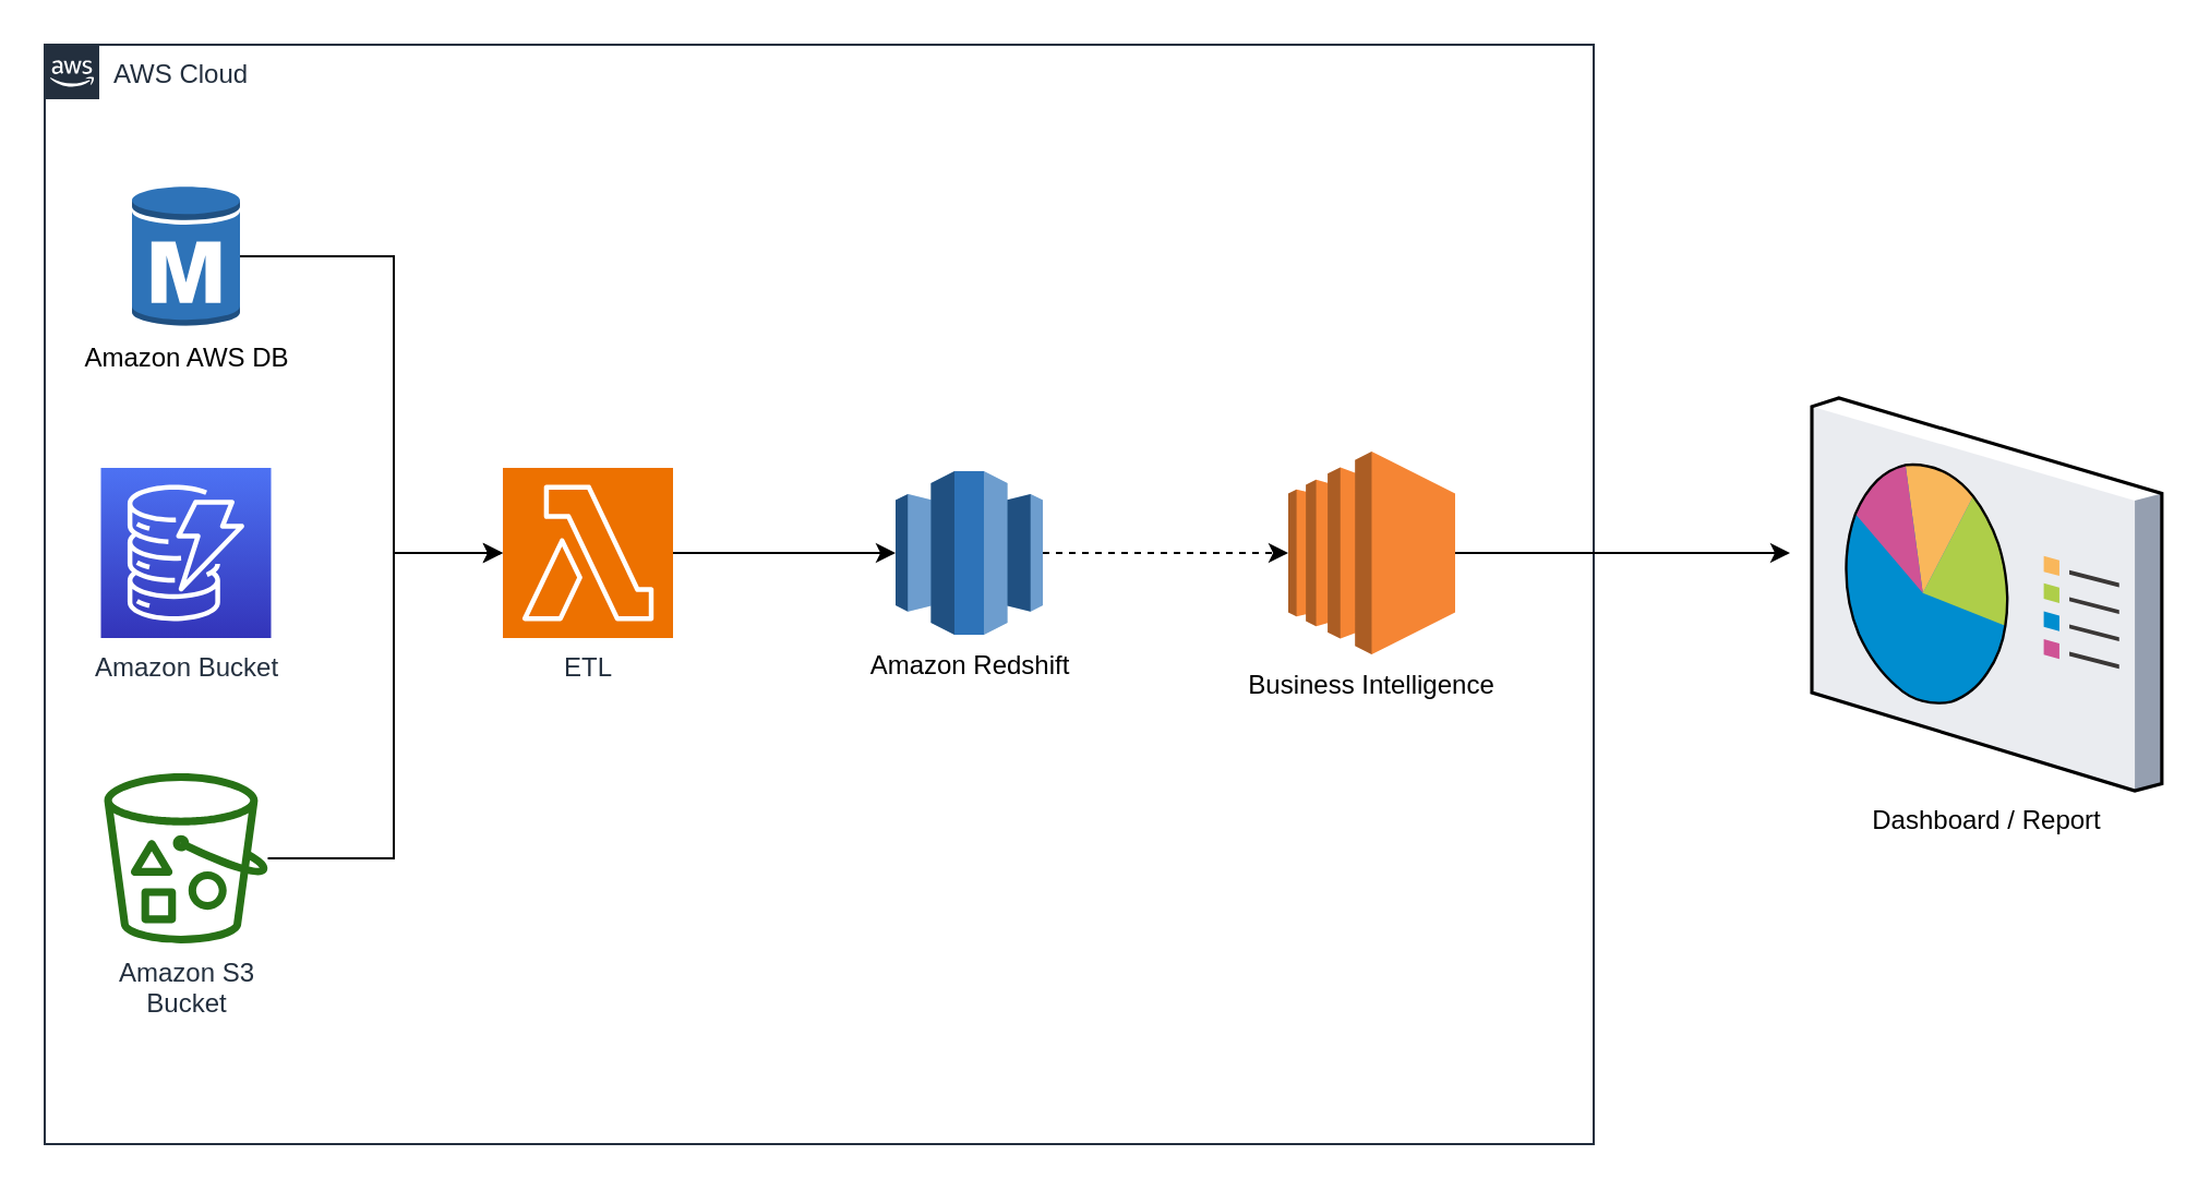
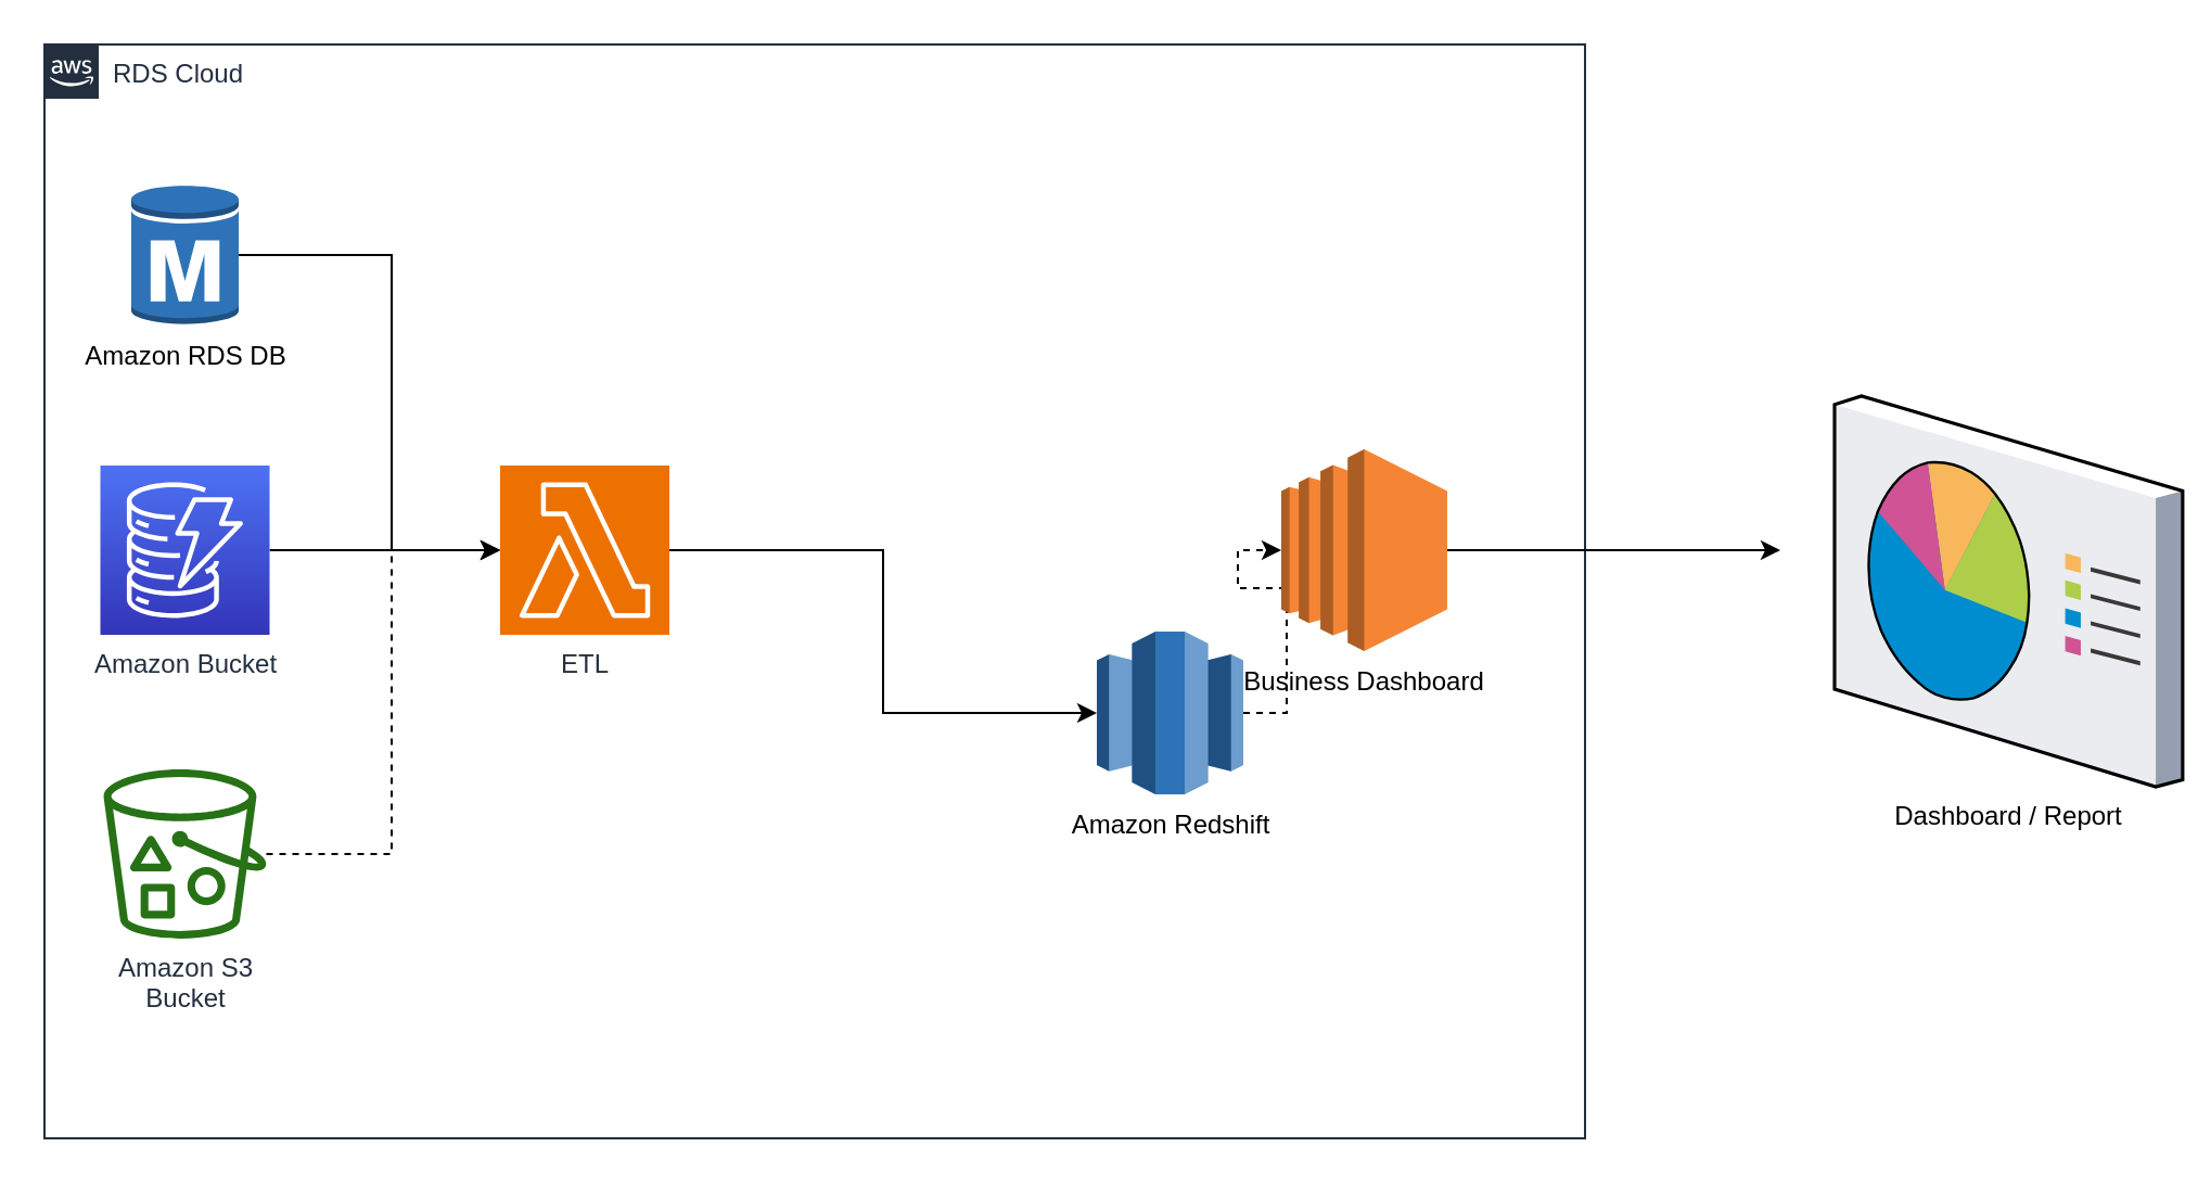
- <mxCell id="2" value="AWS Cloud" style="points=[[0,0],[0.25,0],[0.5,0],[0.75,0],[1,0],[1,0.25],[1,0.5],[1,0.75],[1,1],[0.75,1],[0.5,1],[0.25,1],[0,1],[0,0.75],[0,0.5],[0,0.25]];outlineConnect=0;gradientColor=none;html=1;whiteSpace=wrap;fontSize=12;fontStyle=0;shape=mxgraph.aws4.group;grIcon=mxgraph.aws4.group_aws_cloud_alt;strokeColor=#232F3E;fillColor=none;verticalAlign=top;align=left;spacingLeft=30;fontColor=#232F3E;dashed=0;labelBackgroundColor=#ffffff;container=1;pointerEvents=0;collapsible=0;recursiveResize=0;" parent="1" vertex="1"><mxGeometry x="20" y="20" width="710" height="504" as="geometry" /></mxCell>
+ <mxCell id="2" value="RDS Cloud" style="points=[[0,0],[0.25,0],[0.5,0],[0.75,0],[1,0],[1,0.25],[1,0.5],[1,0.75],[1,1],[0.75,1],[0.5,1],[0.25,1],[0,1],[0,0.75],[0,0.5],[0,0.25]];outlineConnect=0;gradientColor=none;html=1;whiteSpace=wrap;fontSize=12;fontStyle=0;shape=mxgraph.aws4.group;grIcon=mxgraph.aws4.group_aws_cloud_alt;strokeColor=#232F3E;fillColor=none;verticalAlign=top;align=left;spacingLeft=30;fontColor=#232F3E;dashed=0;labelBackgroundColor=#ffffff;container=1;pointerEvents=0;collapsible=0;recursiveResize=0;" parent="1" vertex="1"><mxGeometry x="20" y="20" width="710" height="504" as="geometry" /></mxCell>
- <mxCell id="4" value="Amazon AWS DB" style="outlineConnect=0;dashed=0;verticalLabelPosition=bottom;verticalAlign=top;align=center;html=1;shape=mxgraph.aws3.rds_db_instance;fillColor=#2E73B8;gradientColor=none;" vertex="1" parent="2"><mxGeometry x="40" y="64" width="49.5" height="66" as="geometry" /></mxCell>
+ <mxCell id="4" value="Amazon RDS DB" style="outlineConnect=0;dashed=0;verticalLabelPosition=bottom;verticalAlign=top;align=center;html=1;shape=mxgraph.aws3.rds_db_instance;fillColor=#2E73B8;gradientColor=none;" vertex="1" parent="2"><mxGeometry x="40" y="64" width="49.5" height="66" as="geometry" /></mxCell>
+ <mxCell id="5" style="edgeStyle=orthogonalEdgeStyle;rounded=0;orthogonalLoop=1;jettySize=auto;html=1;entryX=0;entryY=0.5;entryDx=0;entryDy=0;entryPerimeter=0;" edge="1" parent="2" source="6" target="11"><mxGeometry relative="1" as="geometry" /></mxCell>
- <mxCell id="9" value="Amazon Redshift" style="outlineConnect=0;dashed=0;verticalLabelPosition=bottom;verticalAlign=top;align=center;html=1;shape=mxgraph.aws3.redshift;fillColor=#2E73B8;gradientColor=none;" vertex="1" parent="2"><mxGeometry x="390" y="195.5" width="67.5" height="75" as="geometry" /></mxCell>
+ <mxCell id="9" value="Amazon Redshift" style="outlineConnect=0;dashed=0;verticalLabelPosition=bottom;verticalAlign=top;align=center;html=1;shape=mxgraph.aws3.redshift;fillColor=#2E73B8;gradientColor=none;" vertex="1" parent="2"><mxGeometry x="485" y="270.5" width="67.5" height="75" as="geometry" /></mxCell>
- <mxCell id="15" value="Dashboard / Report" style="verticalLabelPosition=bottom;sketch=0;aspect=fixed;html=1;verticalAlign=top;strokeColor=none;align=center;outlineConnect=0;shape=mxgraph.citrix.reporting;" vertex="1" parent="1"><mxGeometry x="830" y="182" width="160.43" height="180" as="geometry" /></mxCell>
+ <mxCell id="15" value="Dashboard / Report" style="verticalLabelPosition=bottom;sketch=0;aspect=fixed;html=1;verticalAlign=top;strokeColor=none;align=center;outlineConnect=0;shape=mxgraph.citrix.reporting;" vertex="1" parent="1"><mxGeometry x="845" y="182" width="160.43" height="180" as="geometry" /></mxCell>
- <mxCell id="13" value="Business Intelligence" style="outlineConnect=0;dashed=0;verticalLabelPosition=bottom;verticalAlign=top;align=center;html=1;shape=mxgraph.aws3.ec2;fillColor=#F58534;gradientColor=none;" vertex="1" parent="2"><mxGeometry x="570" y="186.5" width="76.5" height="93" as="geometry" /></mxCell>
+ <mxCell id="13" value="Business Dashboard" style="outlineConnect=0;dashed=0;verticalLabelPosition=bottom;verticalAlign=top;align=center;html=1;shape=mxgraph.aws3.ec2;fillColor=#F58534;gradientColor=none;" vertex="1" parent="2"><mxGeometry x="570" y="186.5" width="76.5" height="93" as="geometry" /></mxCell>
- <mxCell id="14" style="edgeStyle=orthogonalEdgeStyle;rounded=0;orthogonalLoop=1;jettySize=auto;html=1;entryX=0;entryY=0.5;entryDx=0;entryDy=0;entryPerimeter=0;" edge="1" parent="2" source="7" target="11"><mxGeometry relative="1" as="geometry"><Array as="points"><mxPoint x="160" y="373" /><mxPoint x="160" y="233" /></Array></mxGeometry></mxCell>
+ <mxCell id="14" style="edgeStyle=orthogonalEdgeStyle;rounded=0;orthogonalLoop=1;jettySize=auto;html=1;entryX=0;entryY=0.5;entryDx=0;entryDy=0;entryPerimeter=0;dashed=1;" edge="1" parent="2" source="7" target="11"><mxGeometry relative="1" as="geometry"><Array as="points"><mxPoint x="160" y="373" /><mxPoint x="160" y="233" /></Array></mxGeometry></mxCell>
